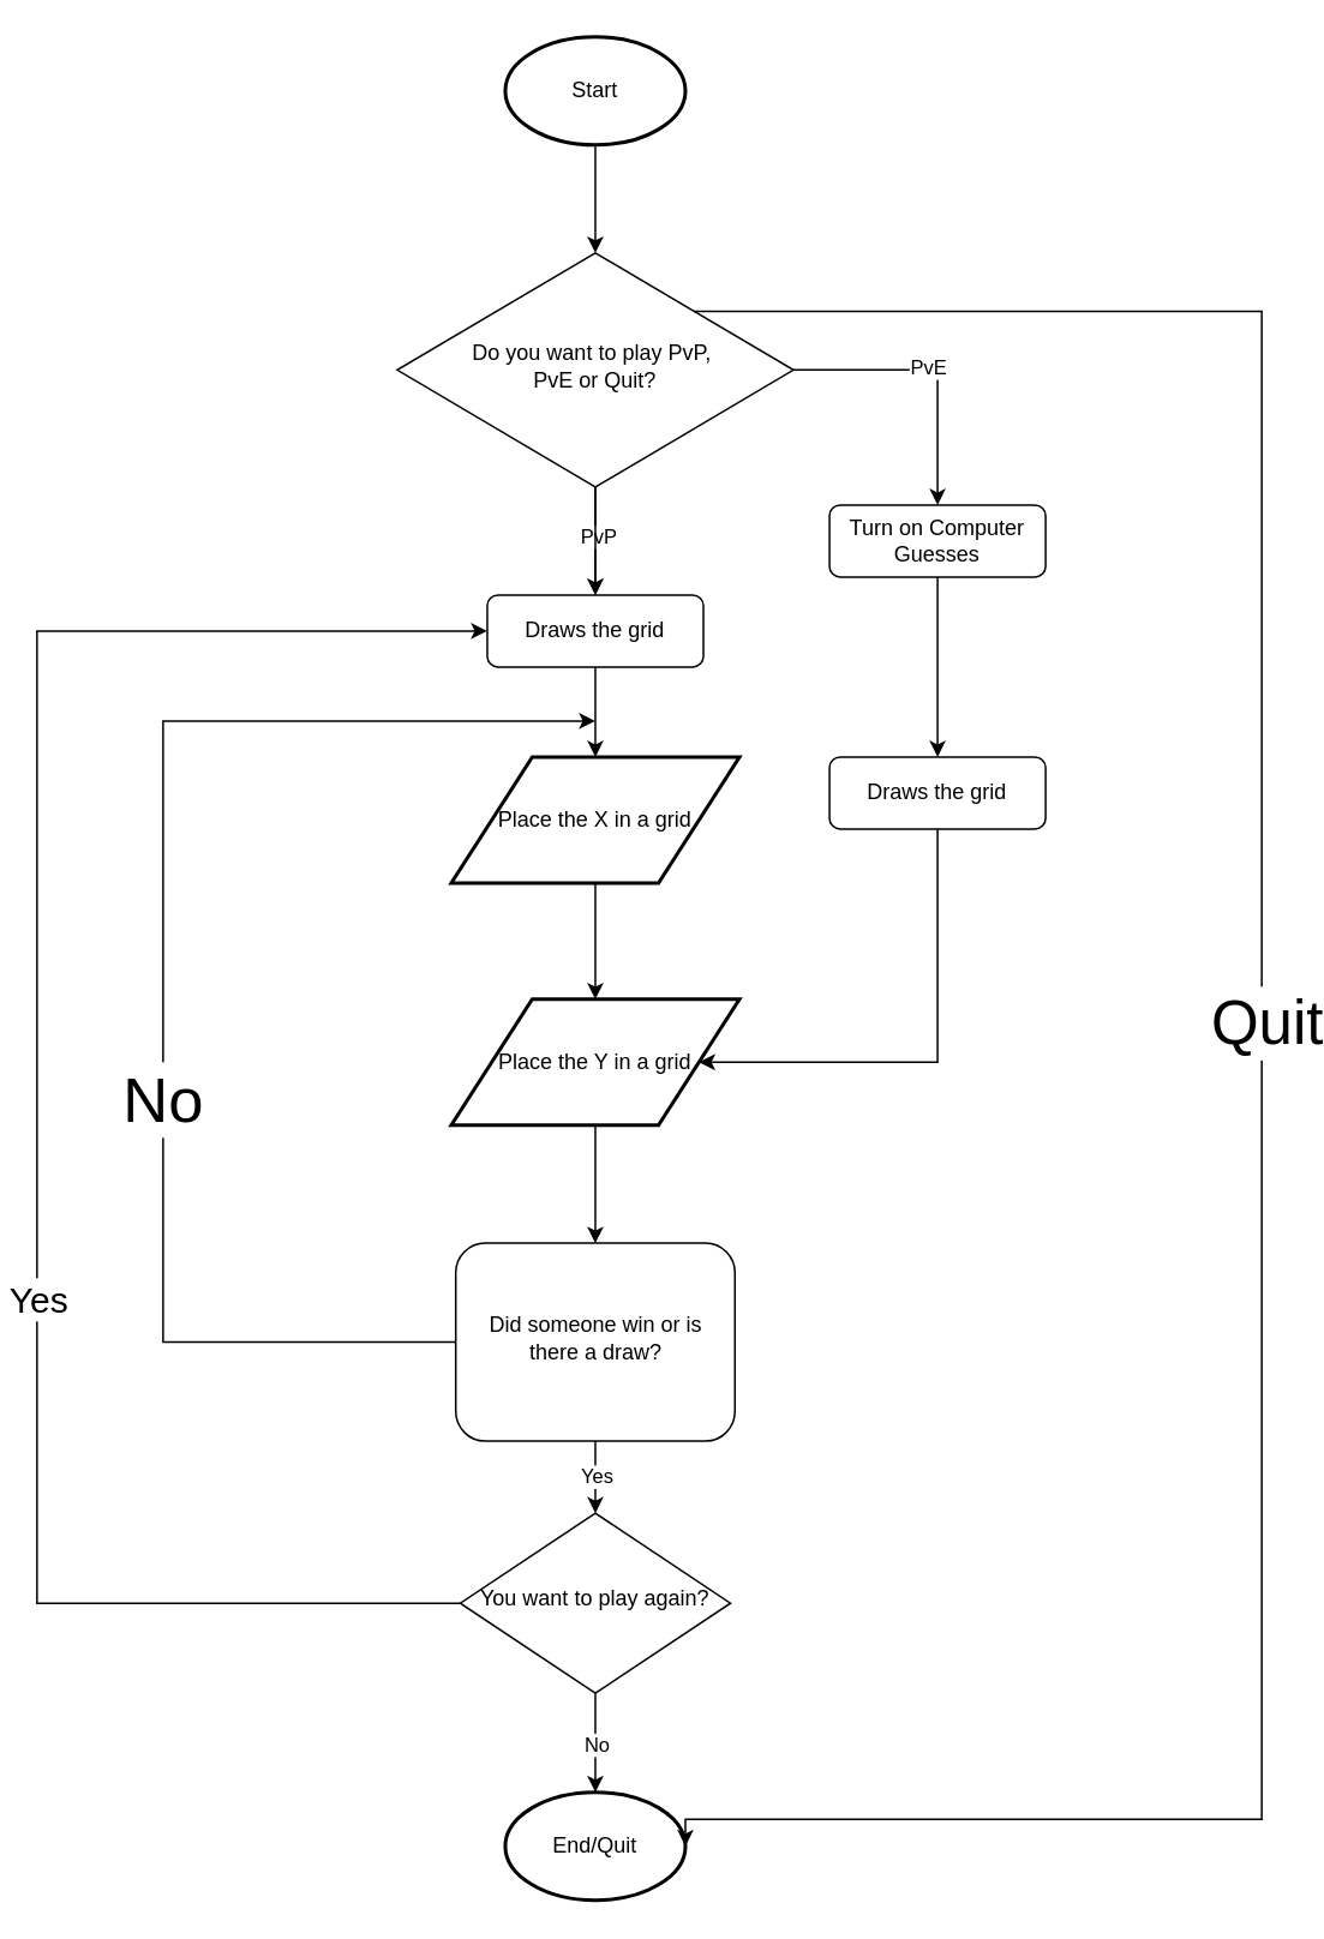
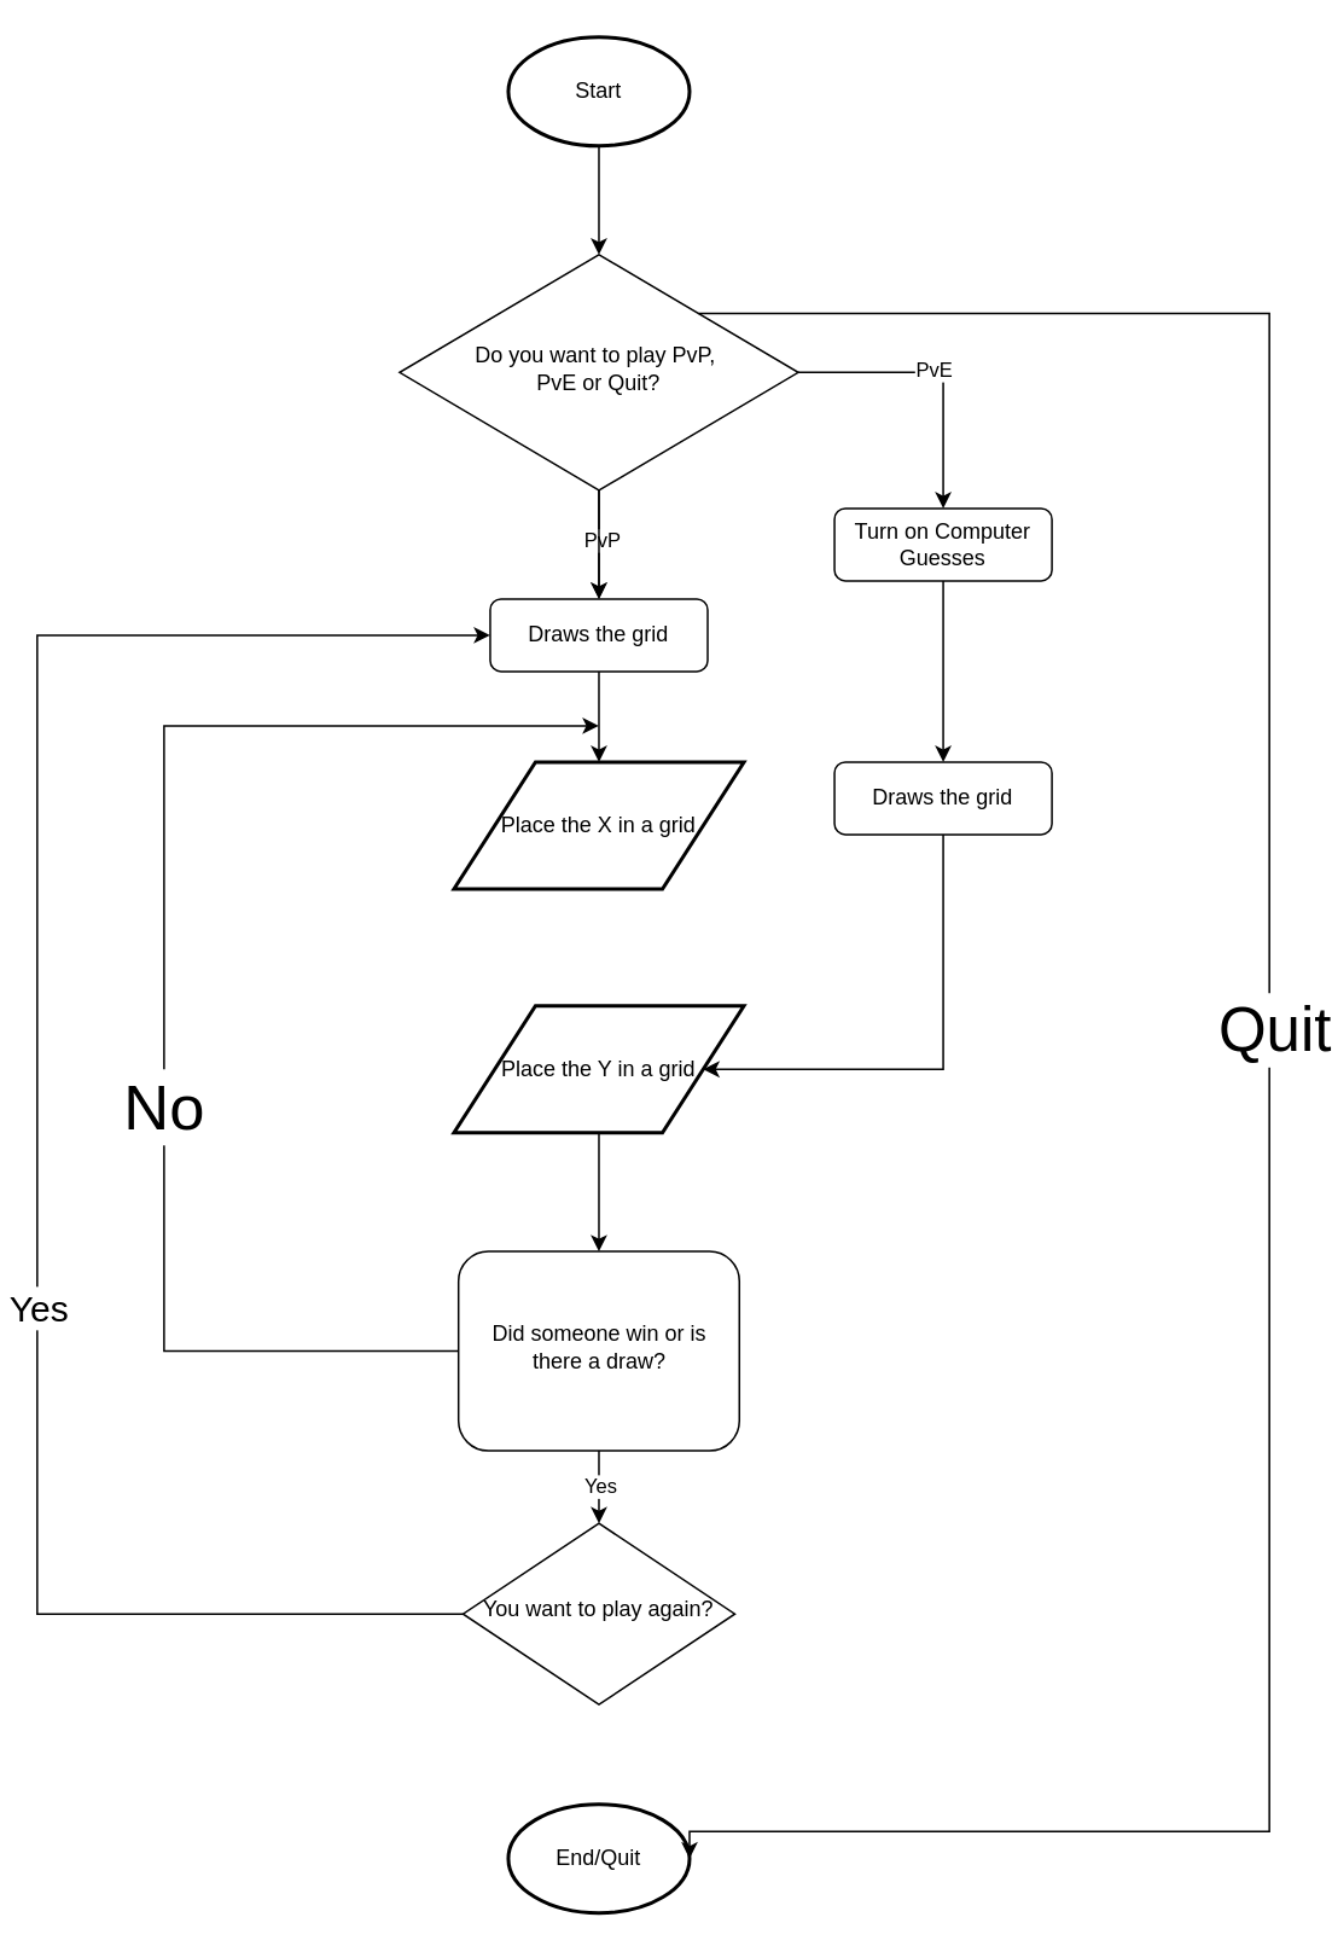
- <mxCell id="17" value="" style="edgeStyle=orthogonalEdgeStyle;rounded=0;orthogonalLoop=1;jettySize=auto;html=1;" edge="1" parent="1" source="18" target="20"><mxGeometry relative="1" as="geometry" /></mxCell>
- <mxCell id="28" value="" style="edgeStyle=orthogonalEdgeStyle;rounded=0;orthogonalLoop=1;jettySize=auto;html=1;entryX=0.5;entryY=0;entryDx=0;entryDy=0;entryPerimeter=0;" edge="1" parent="1" source="32" target="14"><mxGeometry relative="1" as="geometry"><mxPoint x="700" y="745" as="targetPoint" /></mxGeometry></mxCell>
- <mxCell id="29" value="No" style="edgeLabel;html=1;align=center;verticalAlign=middle;resizable=0;points=[];" vertex="1" connectable="0" parent="28"><mxGeometry relative="1" as="geometry"><mxPoint as="offset" /></mxGeometry></mxCell>
